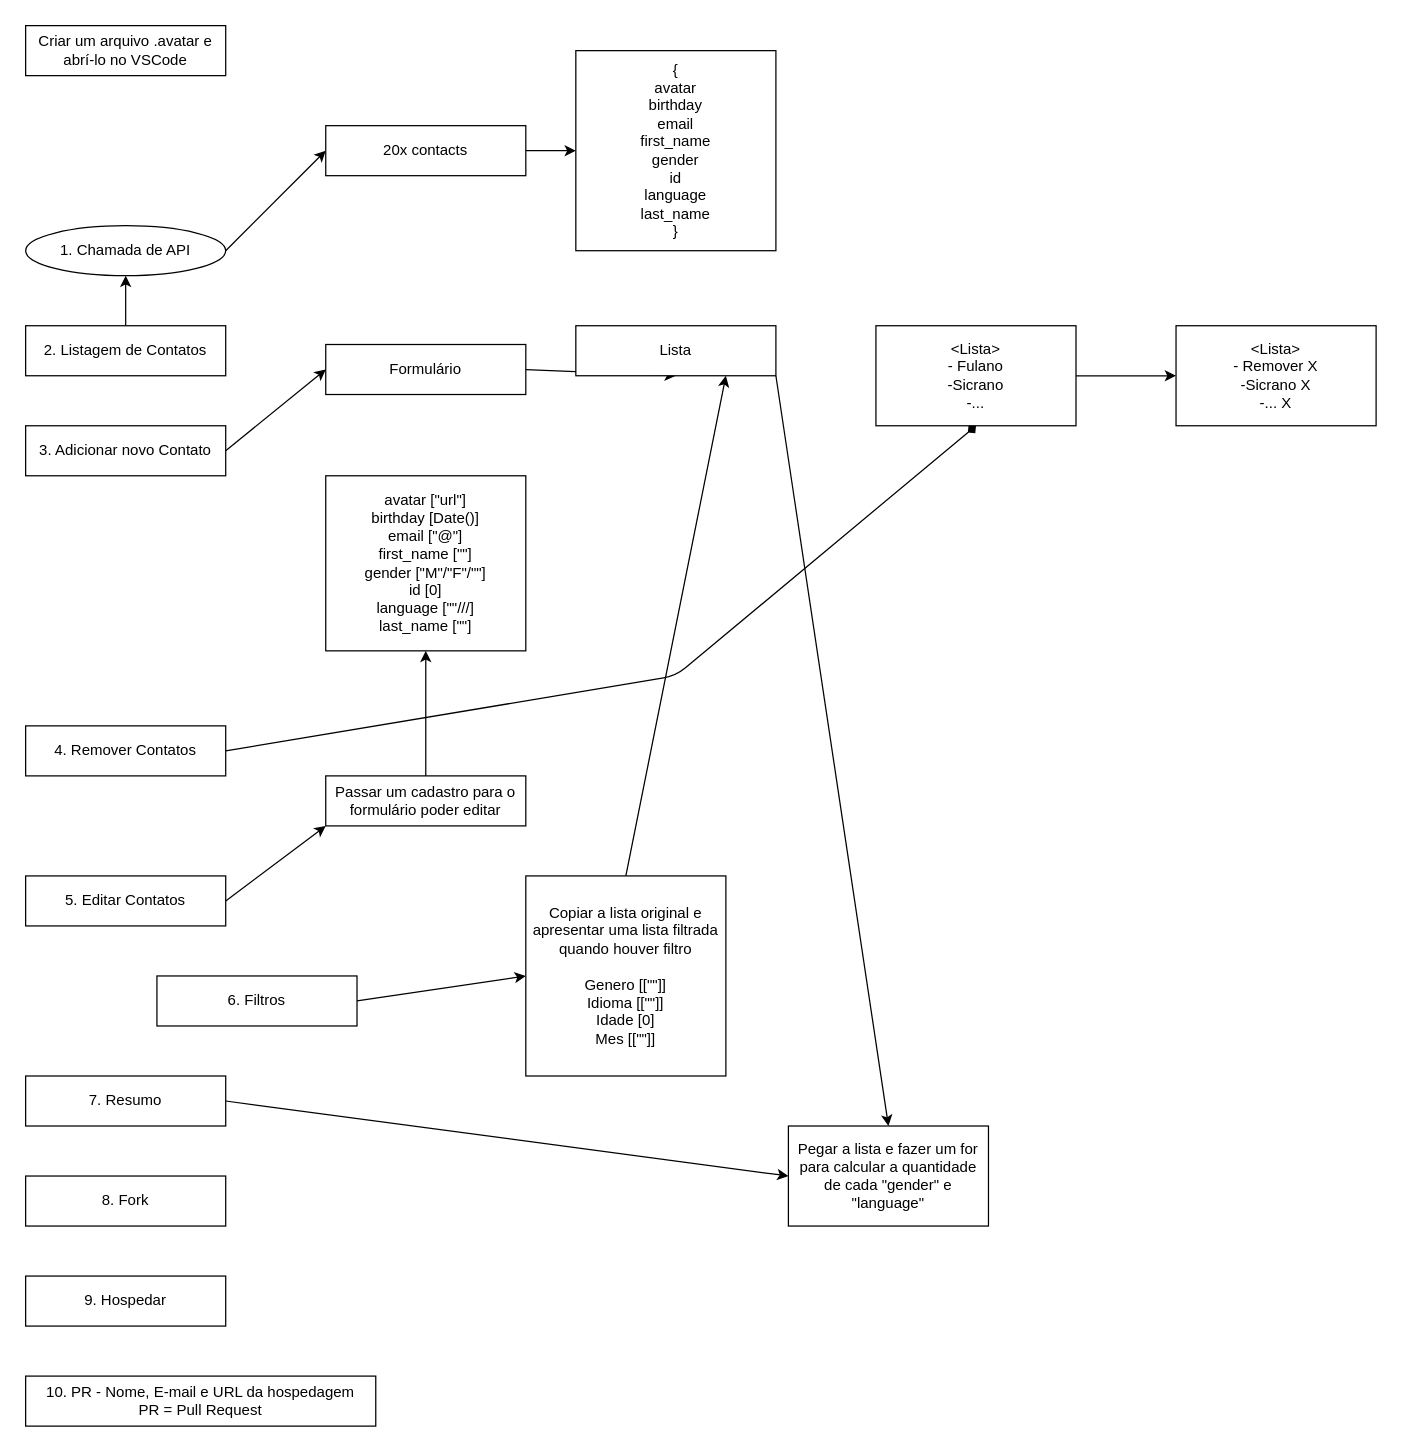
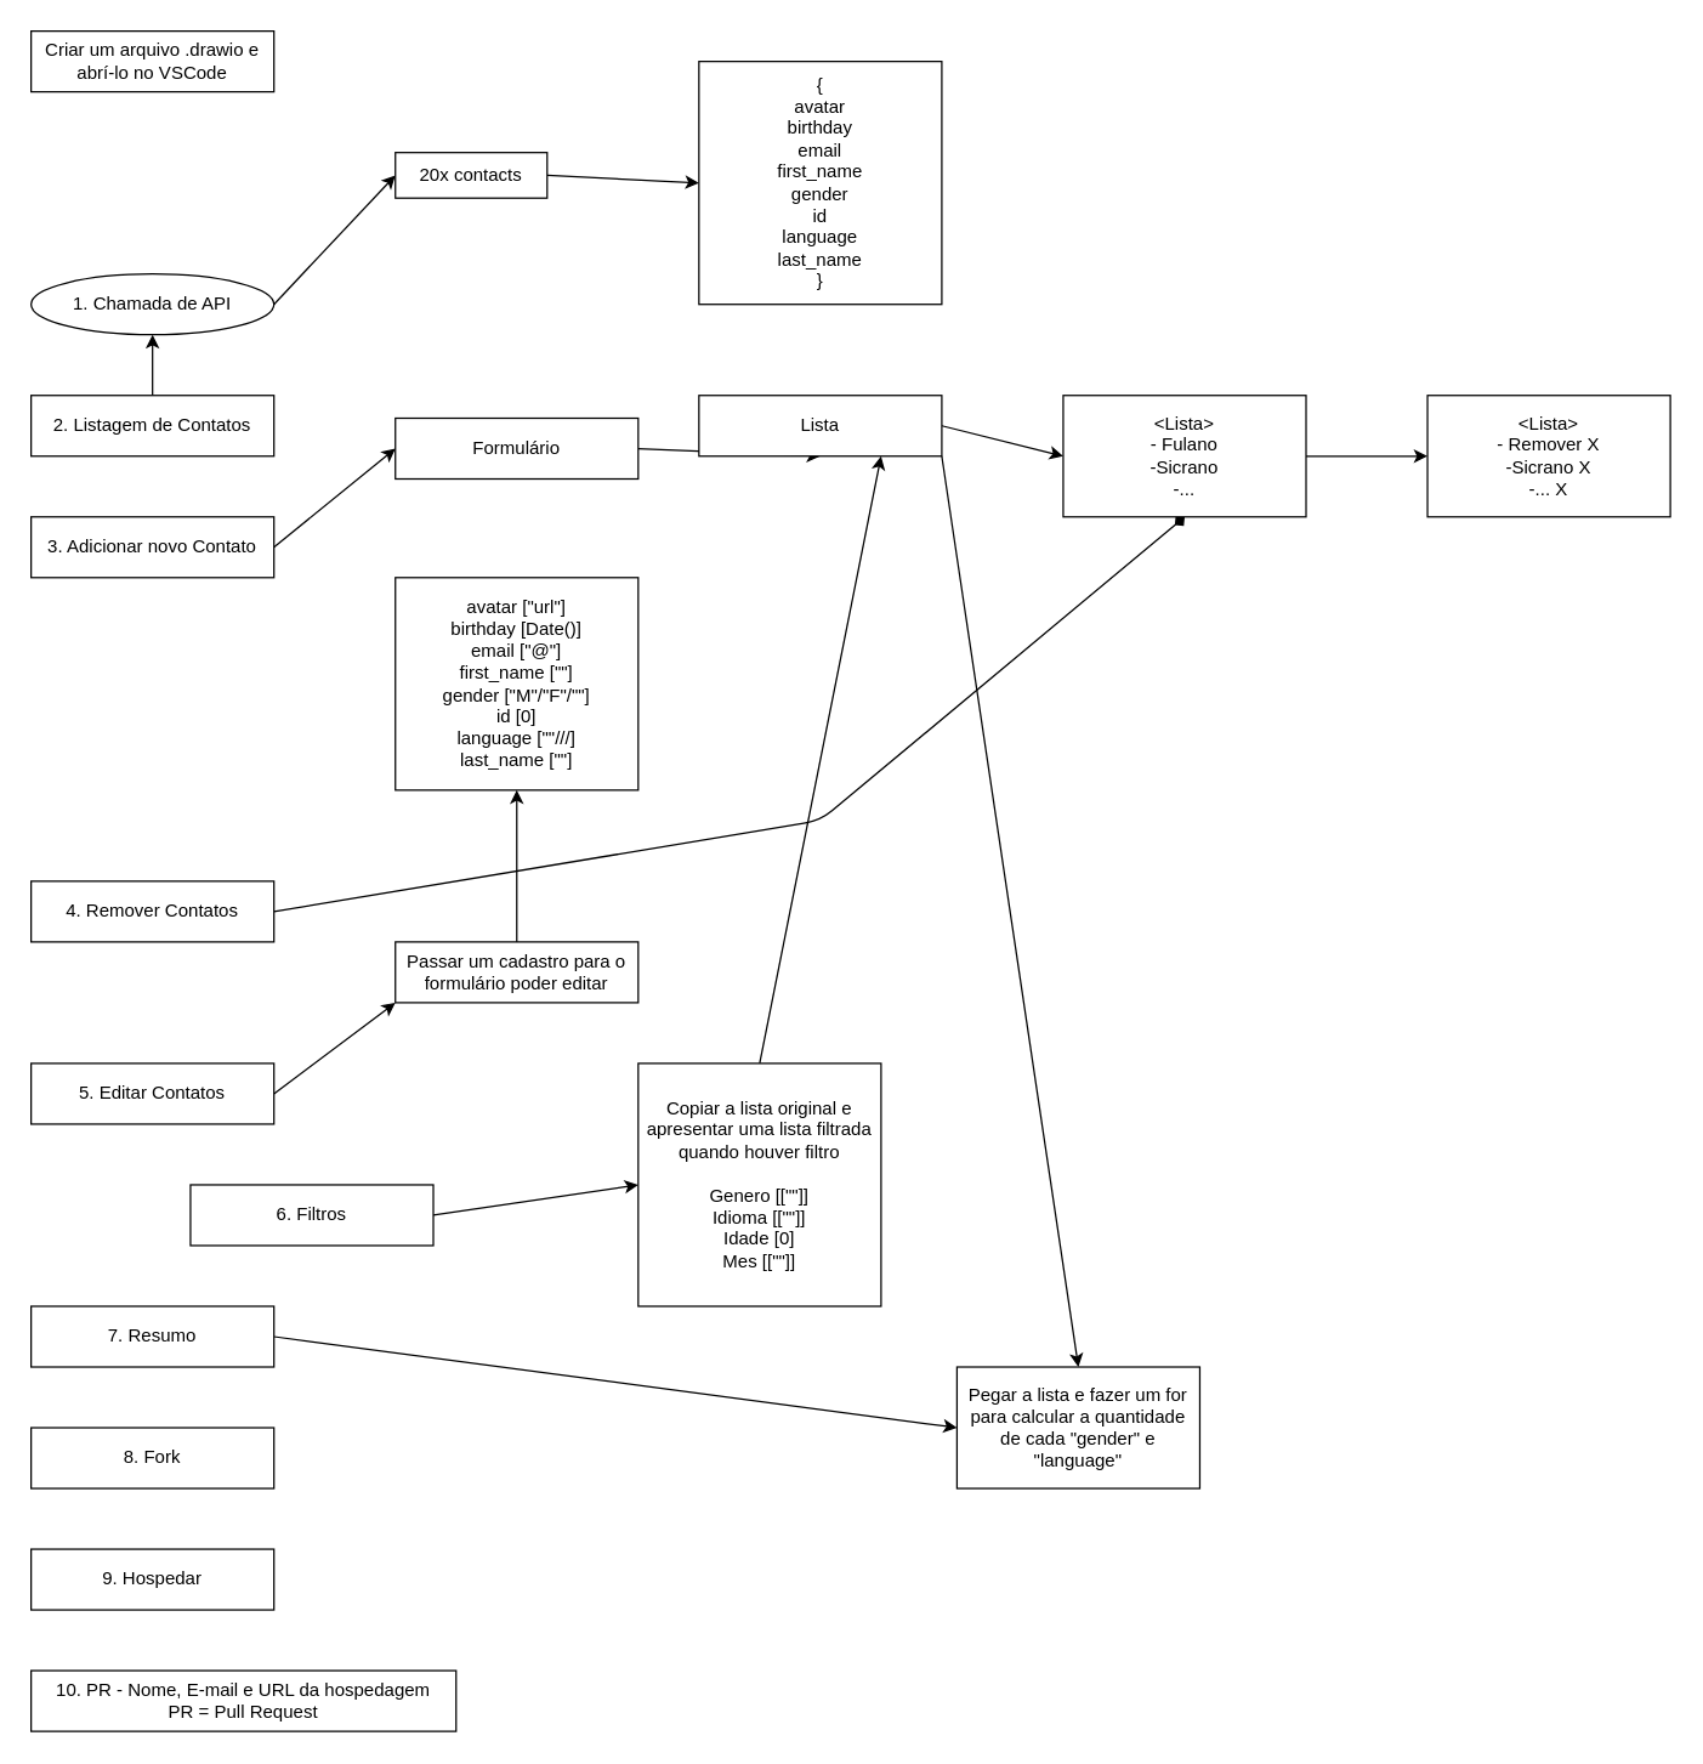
- <mxCell id="33" value="Criar um arquivo .avatar e abrí-lo no VSCode" style="rounded=0;whiteSpace=wrap;html=1;" parent="1" vertex="1"><mxGeometry x="20" y="20" width="160" height="40" as="geometry" /></mxCell>
+ <mxCell id="33" value="Criar um arquivo .drawio e abrí-lo no VSCode" style="rounded=0;whiteSpace=wrap;html=1;" parent="1" vertex="1"><mxGeometry x="20" y="20" width="160" height="40" as="geometry" /></mxCell>
- <mxCell id="12" value="20x contacts" style="rounded=0;whiteSpace=wrap;html=1;" parent="1" vertex="1"><mxGeometry x="260" width="160" height="40" as="geometry" y="100" /></mxCell>
+ <mxCell id="12" value="20x contacts" style="rounded=0;whiteSpace=wrap;html=1;" parent="1" vertex="1"><mxGeometry x="260" y="100" width="100" height="30" as="geometry" /></mxCell>
+ <mxCell id="14" style="edgeStyle=none;html=1;exitX=1;exitY=0.5;exitDx=0;exitDy=0;entryX=0;entryY=0.5;entryDx=0;entryDy=0;" parent="1" source="16" target="20" edge="1"><mxGeometry relative="1" as="geometry" /></mxCell>
